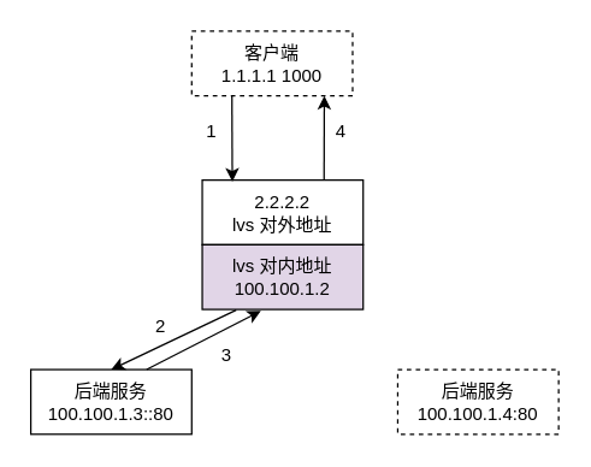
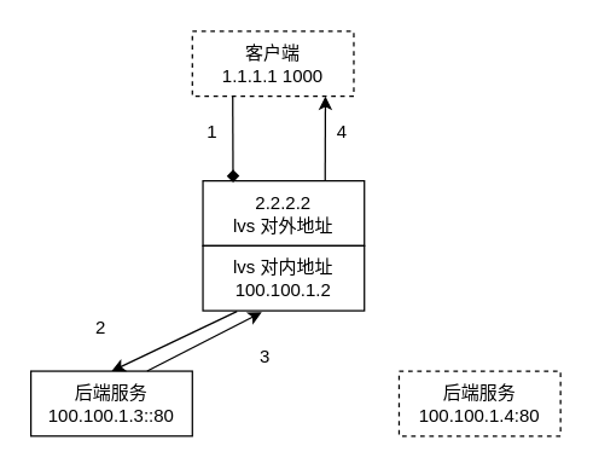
- <mxCell id="7" value="" style="endArrow=classic;html=1;rounded=0;exitX=0.25;exitY=1;exitDx=0;exitDy=0;entryX=0.187;entryY=0.023;entryDx=0;entryDy=0;entryPerimeter=0;" edge="1" parent="1" source="2" target="3"><mxGeometry width="50" height="50" relative="1" as="geometry"><mxPoint x="346" y="393" as="sourcePoint" /><mxPoint x="396" y="343" as="targetPoint" /></mxGeometry></mxCell>
+ <mxCell id="7" value="" style="endArrow=diamond;html=1;rounded=0;exitX=0.25;exitY=1;exitDx=0;exitDy=0;entryX=0.187;entryY=0.023;entryDx=0;entryDy=0;entryPerimeter=0;" edge="1" parent="1" source="2" target="3"><mxGeometry width="50" height="50" relative="1" as="geometry"><mxPoint x="346" y="393" as="sourcePoint" /><mxPoint x="396" y="343" as="targetPoint" /></mxGeometry></mxCell>
- <mxCell id="4" value="lvs 对内地址&lt;br&gt;100.100.1.2" style="rounded=0;whiteSpace=wrap;html=1;fillColor=#e1d5e7;" vertex="1" parent="1"><mxGeometry x="134" y="162" width="107" height="43" as="geometry" /></mxCell>
+ <mxCell id="4" value="lvs 对内地址&lt;br&gt;100.100.1.2" style="rounded=0;whiteSpace=wrap;html=1;" vertex="1" parent="1"><mxGeometry x="134" y="162" width="107" height="43" as="geometry" /></mxCell>
- <mxCell id="12" value="2" style="text;html=1;align=center;verticalAlign=middle;resizable=0;points=[];autosize=1;strokeColor=none;fillColor=none;" vertex="1" parent="1"><mxGeometry x="97" y="208" width="17" height="18" as="geometry" /></mxCell>
+ <mxCell id="12" value="2" style="text;html=1;align=center;verticalAlign=middle;resizable=0;points=[];autosize=1;strokeColor=none;fillColor=none;" vertex="1" parent="1"><mxGeometry x="57" y="208" width="17" height="18" as="geometry" /></mxCell>
- <mxCell id="13" value="3" style="text;html=1;align=center;verticalAlign=middle;resizable=0;points=[];autosize=1;strokeColor=none;fillColor=none;" vertex="1" parent="1"><mxGeometry x="141" y="227" width="17" height="18" as="geometry" /></mxCell>
+ <mxCell id="13" value="3" style="text;html=1;align=center;verticalAlign=middle;resizable=0;points=[];autosize=1;strokeColor=none;fillColor=none;" vertex="1" parent="1"><mxGeometry x="166" y="227" width="17" height="18" as="geometry" /></mxCell>
